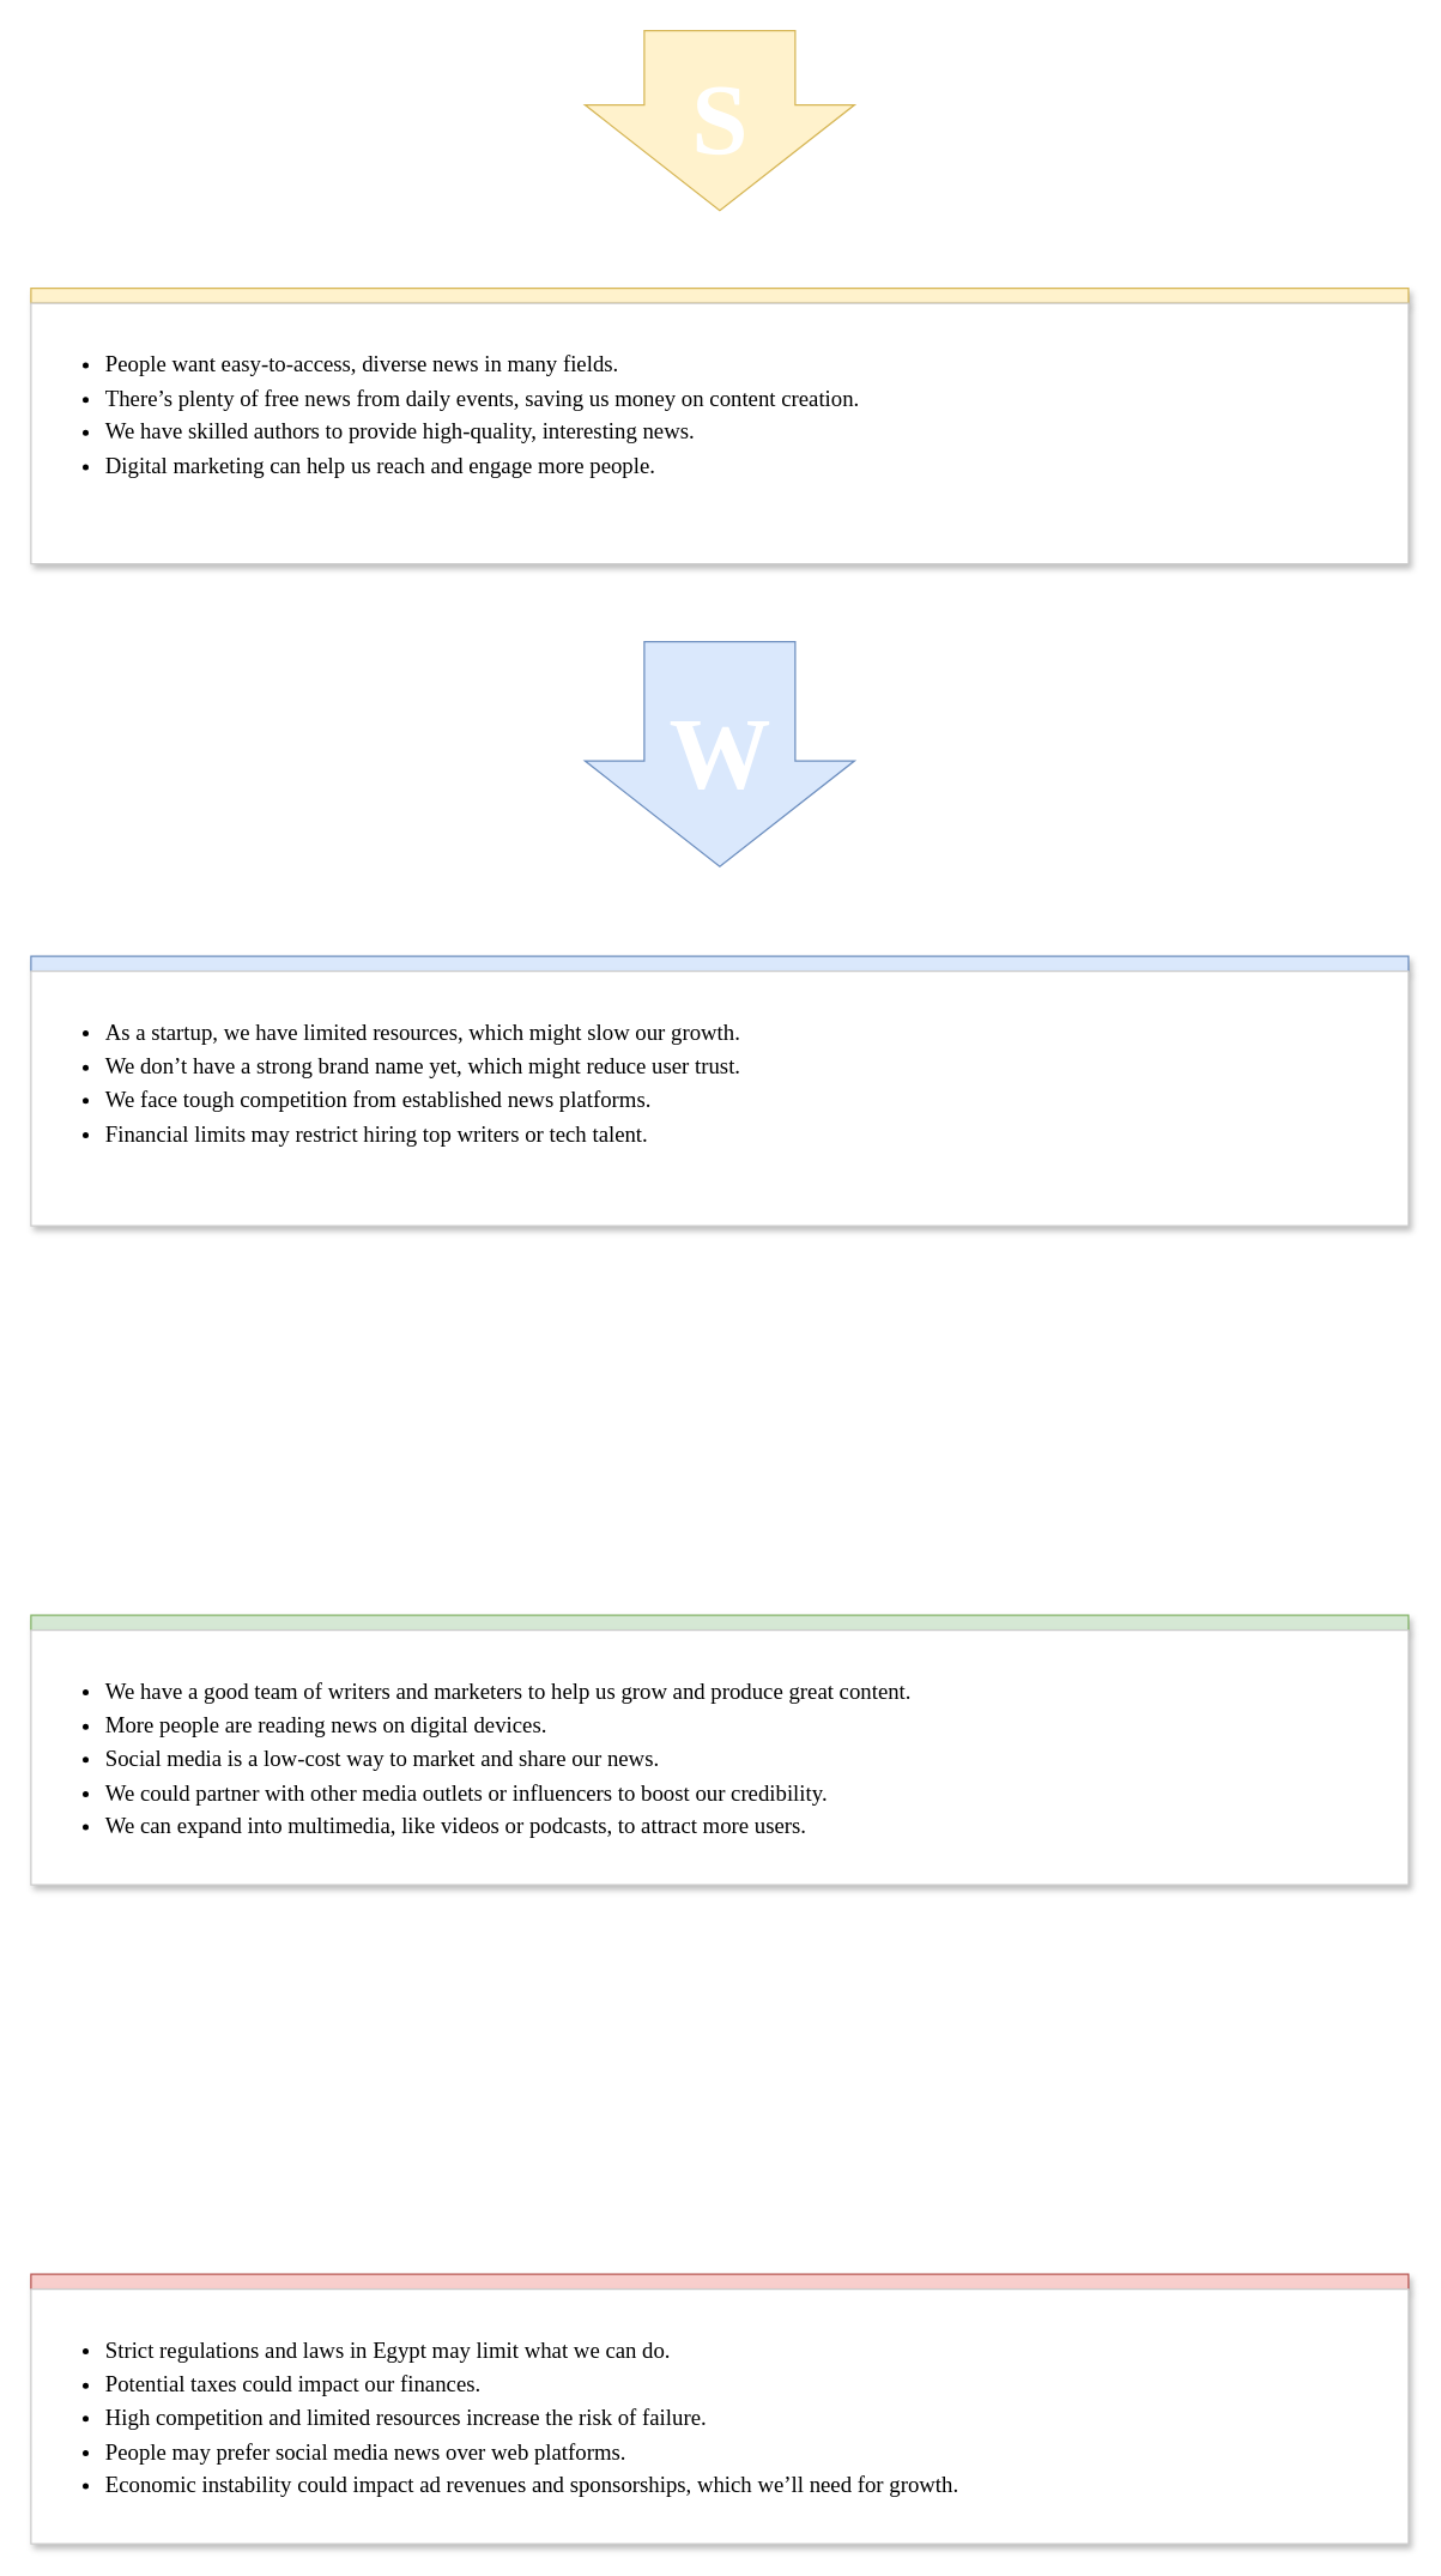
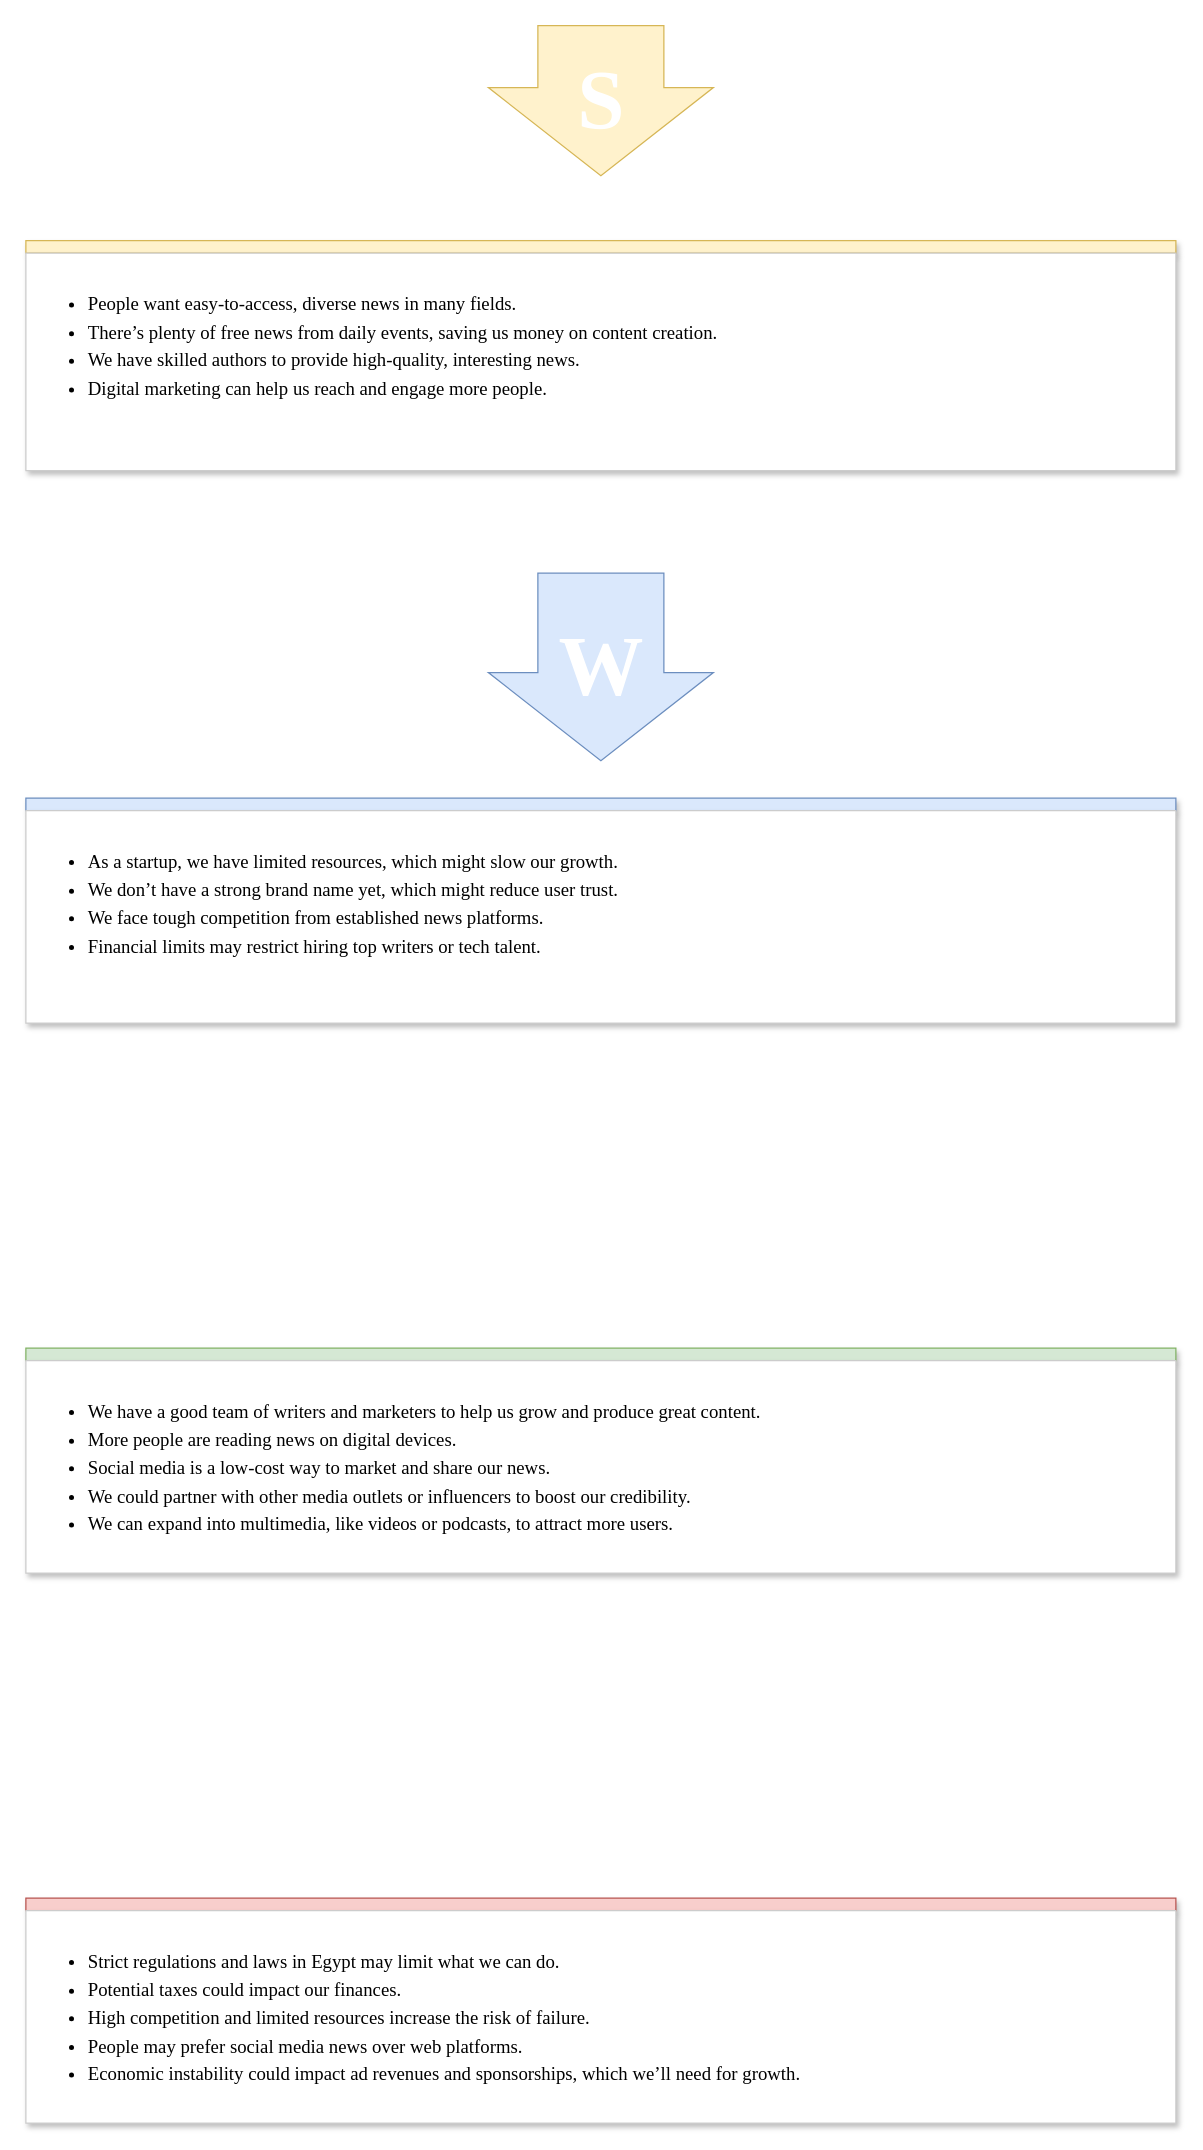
- <mxCell id="6" value="W" style="html=1;shadow=0;dashed=0;align=center;verticalAlign=middle;shape=mxgraph.arrows2.arrow;dy=0.44;dx=70.43;direction=south;notch=0;rounded=0;comic=0;strokeColor=#6c8ebf;fillColor=#dae8fc;fontFamily=Verdana;fontSize=68;fontColor=#FFFFFF;fontStyle=1" parent="1" vertex="1"><mxGeometry x="390" y="428" width="180" height="150" as="geometry" /></mxCell>
+ <mxCell id="6" value="W" style="html=1;shadow=0;dashed=0;align=center;verticalAlign=middle;shape=mxgraph.arrows2.arrow;dy=0.44;dx=70.43;direction=south;notch=0;rounded=0;comic=0;strokeColor=#6c8ebf;fillColor=#dae8fc;fontFamily=Verdana;fontSize=68;fontColor=#FFFFFF;fontStyle=1" parent="1" vertex="1"><mxGeometry x="390" y="458" width="180" height="150" as="geometry" /></mxCell>
